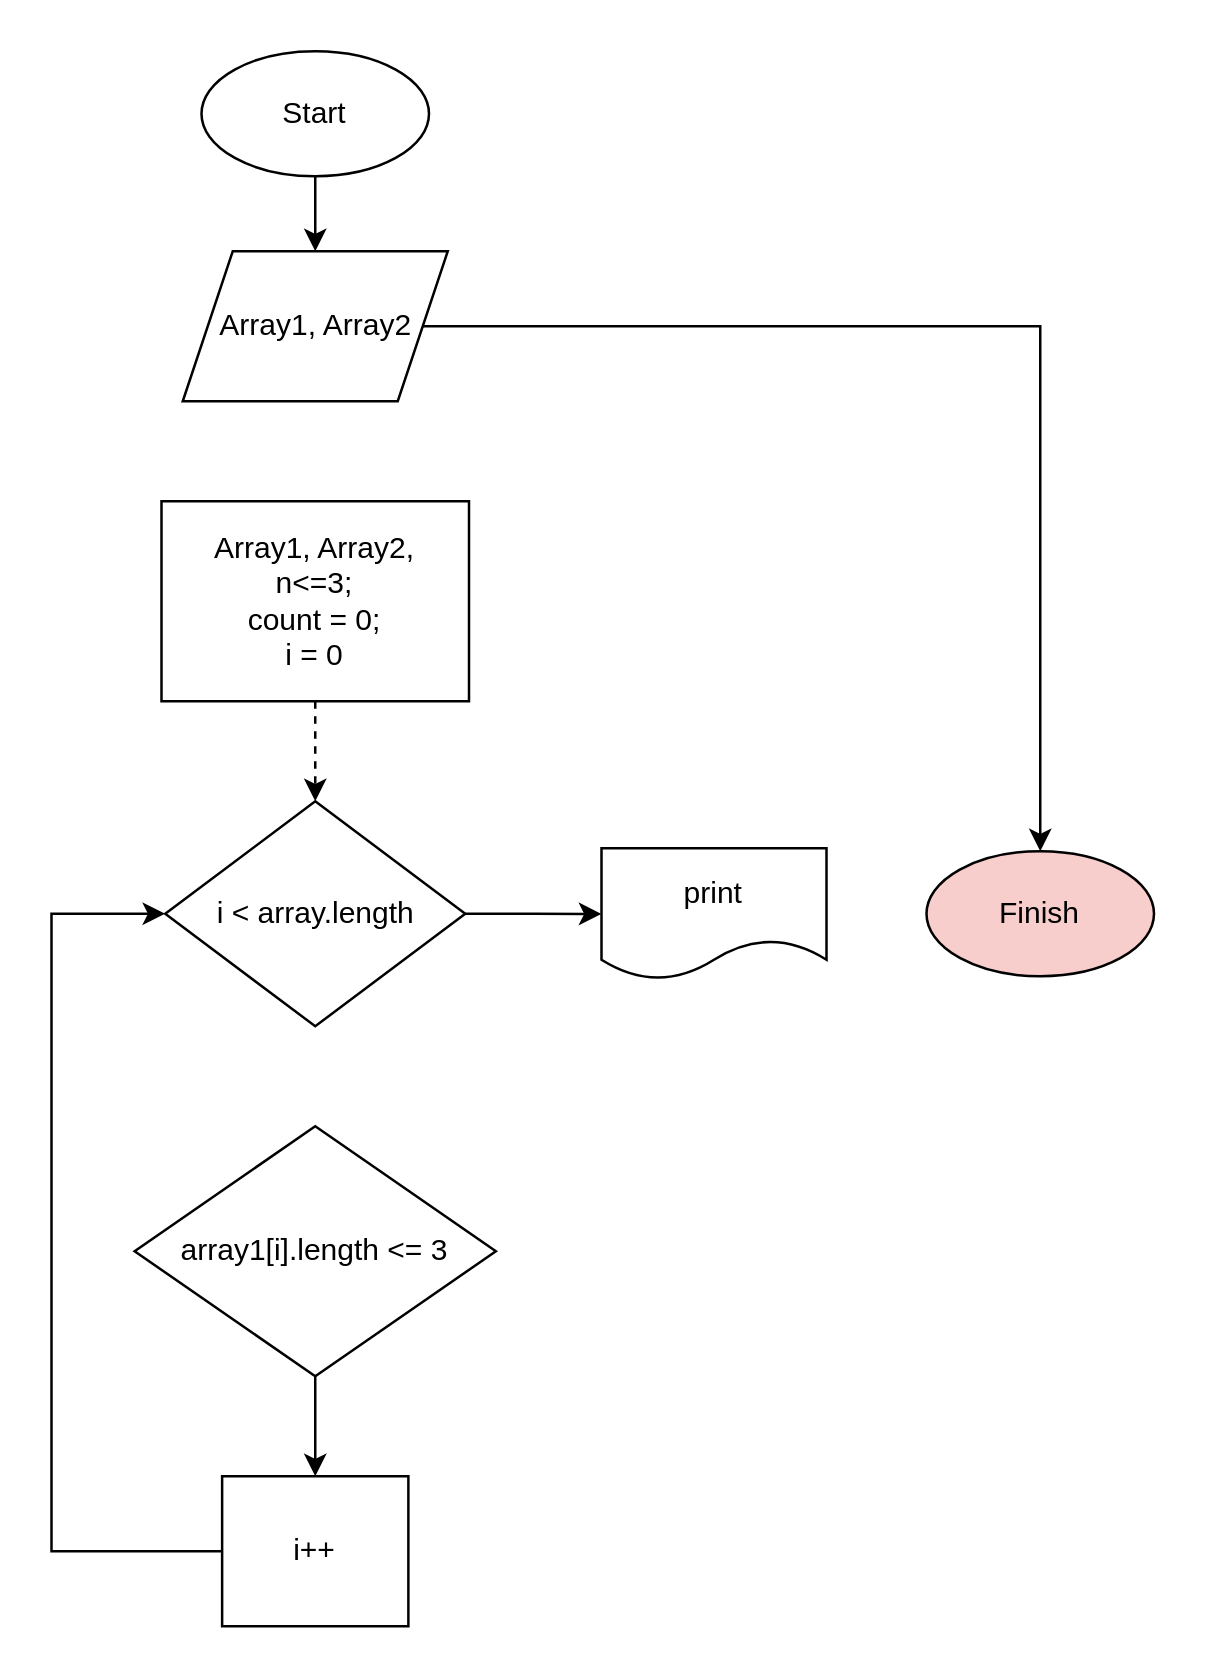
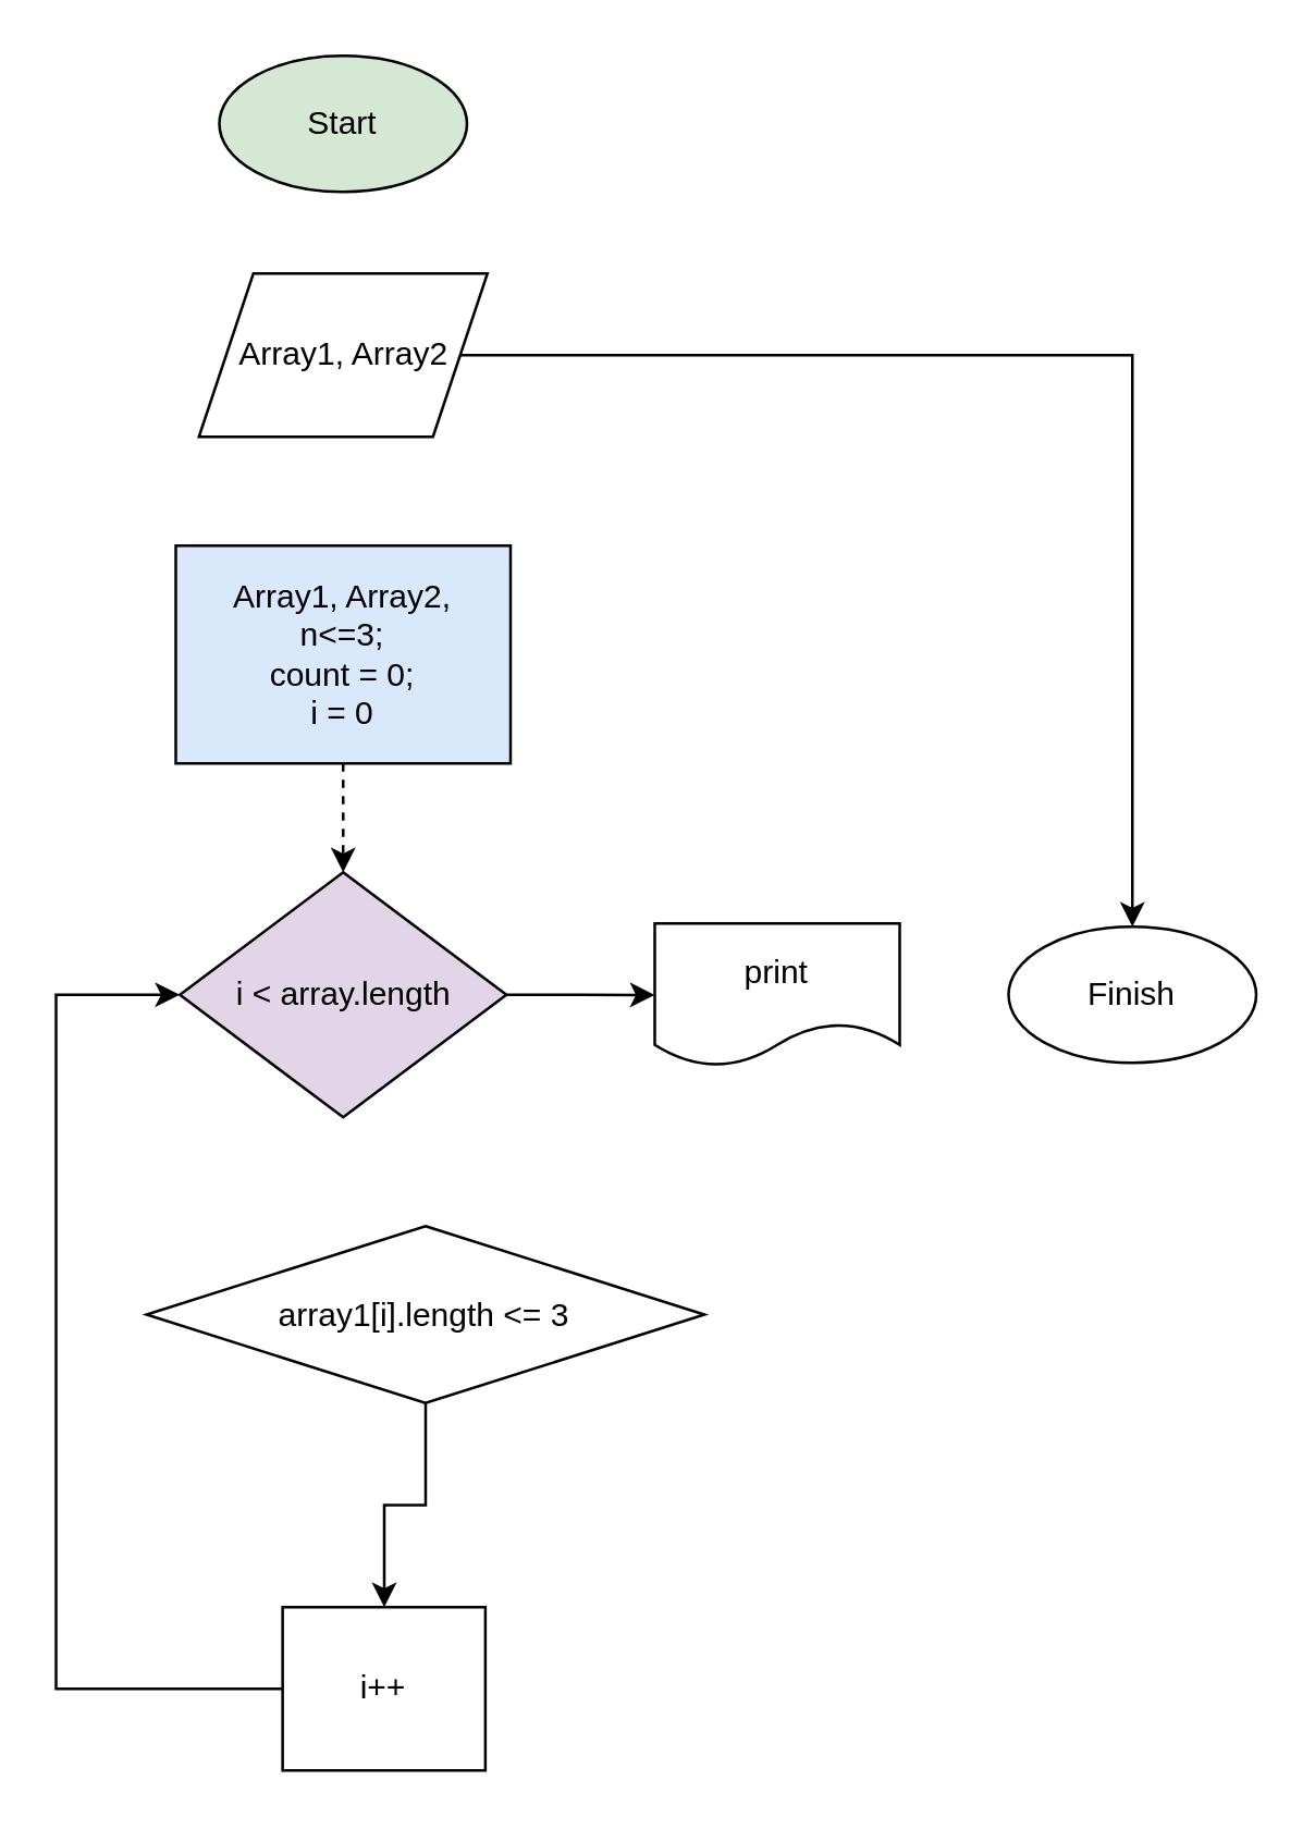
- <mxCell id="5" value="Start" style="ellipse;whiteSpace=wrap;html=1;" parent="1" vertex="1"><mxGeometry x="80" y="20" width="91" height="50" as="geometry" /></mxCell>
+ <mxCell id="5" value="Start" style="ellipse;whiteSpace=wrap;html=1;fillColor=#d5e8d4;" parent="1" vertex="1"><mxGeometry x="80" y="20" width="91" height="50" as="geometry" /></mxCell>
- <mxCell id="4" value="" style="edgeStyle=orthogonalEdgeStyle;rounded=0;orthogonalLoop=1;jettySize=auto;html=1;" parent="1" source="5" target="3" edge="1"><mxGeometry relative="1" as="geometry" /></mxCell>
- <mxCell id="7" value="Array1, Array2,&lt;br&gt;n&amp;lt;=3;&lt;br&gt;count = 0;&lt;br&gt;i = 0" style="rounded=0;whiteSpace=wrap;html=1;" parent="1" vertex="1"><mxGeometry x="64" y="200" width="123" height="80" as="geometry" /></mxCell>
+ <mxCell id="7" value="Array1, Array2,&lt;br&gt;n&amp;lt;=3;&lt;br&gt;count = 0;&lt;br&gt;i = 0" style="rounded=0;whiteSpace=wrap;html=1;fillColor=#dae8fc;" parent="1" vertex="1"><mxGeometry x="64" y="200" width="123" height="80" as="geometry" /></mxCell>
- <mxCell id="9" value="i &amp;lt; array.length" style="rhombus;whiteSpace=wrap;html=1;" parent="1" vertex="1"><mxGeometry x="65.5" y="320" width="120" height="90" as="geometry" /></mxCell>
+ <mxCell id="9" value="i &amp;lt; array.length" style="rhombus;whiteSpace=wrap;html=1;fillColor=#e1d5e7;" parent="1" vertex="1"><mxGeometry x="65.5" y="320" width="120" height="90" as="geometry" /></mxCell>
- <mxCell id="15" value="Finish" style="ellipse;whiteSpace=wrap;html=1;fillColor=#f8cecc;" vertex="1" parent="1"><mxGeometry x="370" y="340" width="91" height="50" as="geometry" /></mxCell>
+ <mxCell id="15" value="Finish" style="ellipse;whiteSpace=wrap;html=1;" vertex="1" parent="1"><mxGeometry x="370" y="340" width="91" height="50" as="geometry" /></mxCell>
- <mxCell id="11" value="array1[i].length &amp;lt;= 3" style="rhombus;whiteSpace=wrap;html=1;" parent="1" vertex="1"><mxGeometry x="53.25" y="450" width="144.5" height="100" as="geometry" /></mxCell>
+ <mxCell id="11" value="array1[i].length &amp;lt;= 3" style="rhombus;whiteSpace=wrap;html=1;" parent="1" vertex="1"><mxGeometry x="53.25" y="450" width="205" height="65" as="geometry" /></mxCell>
- <mxCell id="13" value="i++" style="rounded=0;whiteSpace=wrap;html=1;" parent="1" vertex="1"><mxGeometry x="88.25" y="590" width="74.5" height="60" as="geometry" /></mxCell>
+ <mxCell id="13" value="i++" style="rounded=0;whiteSpace=wrap;html=1;" parent="1" vertex="1"><mxGeometry x="103.25" y="590" width="74.5" height="60" as="geometry" /></mxCell>
